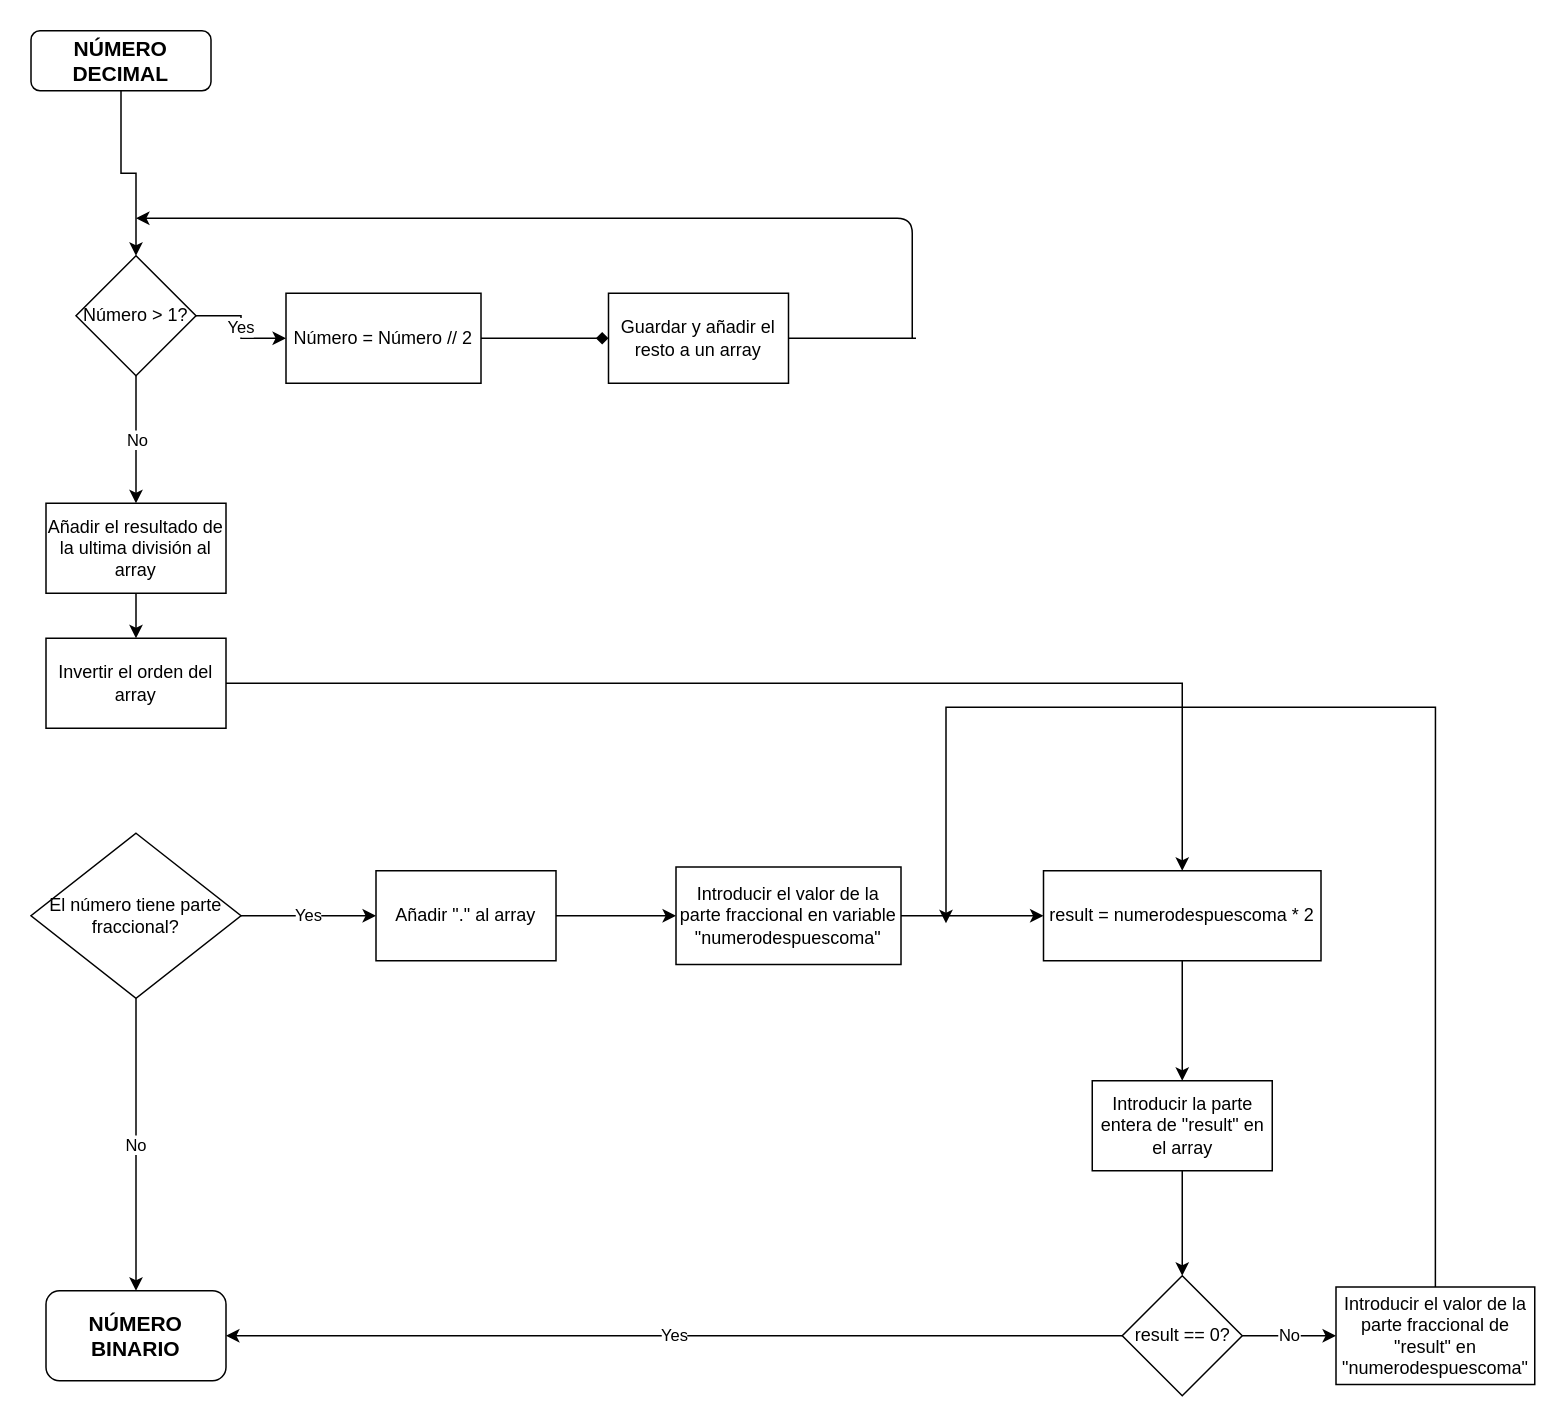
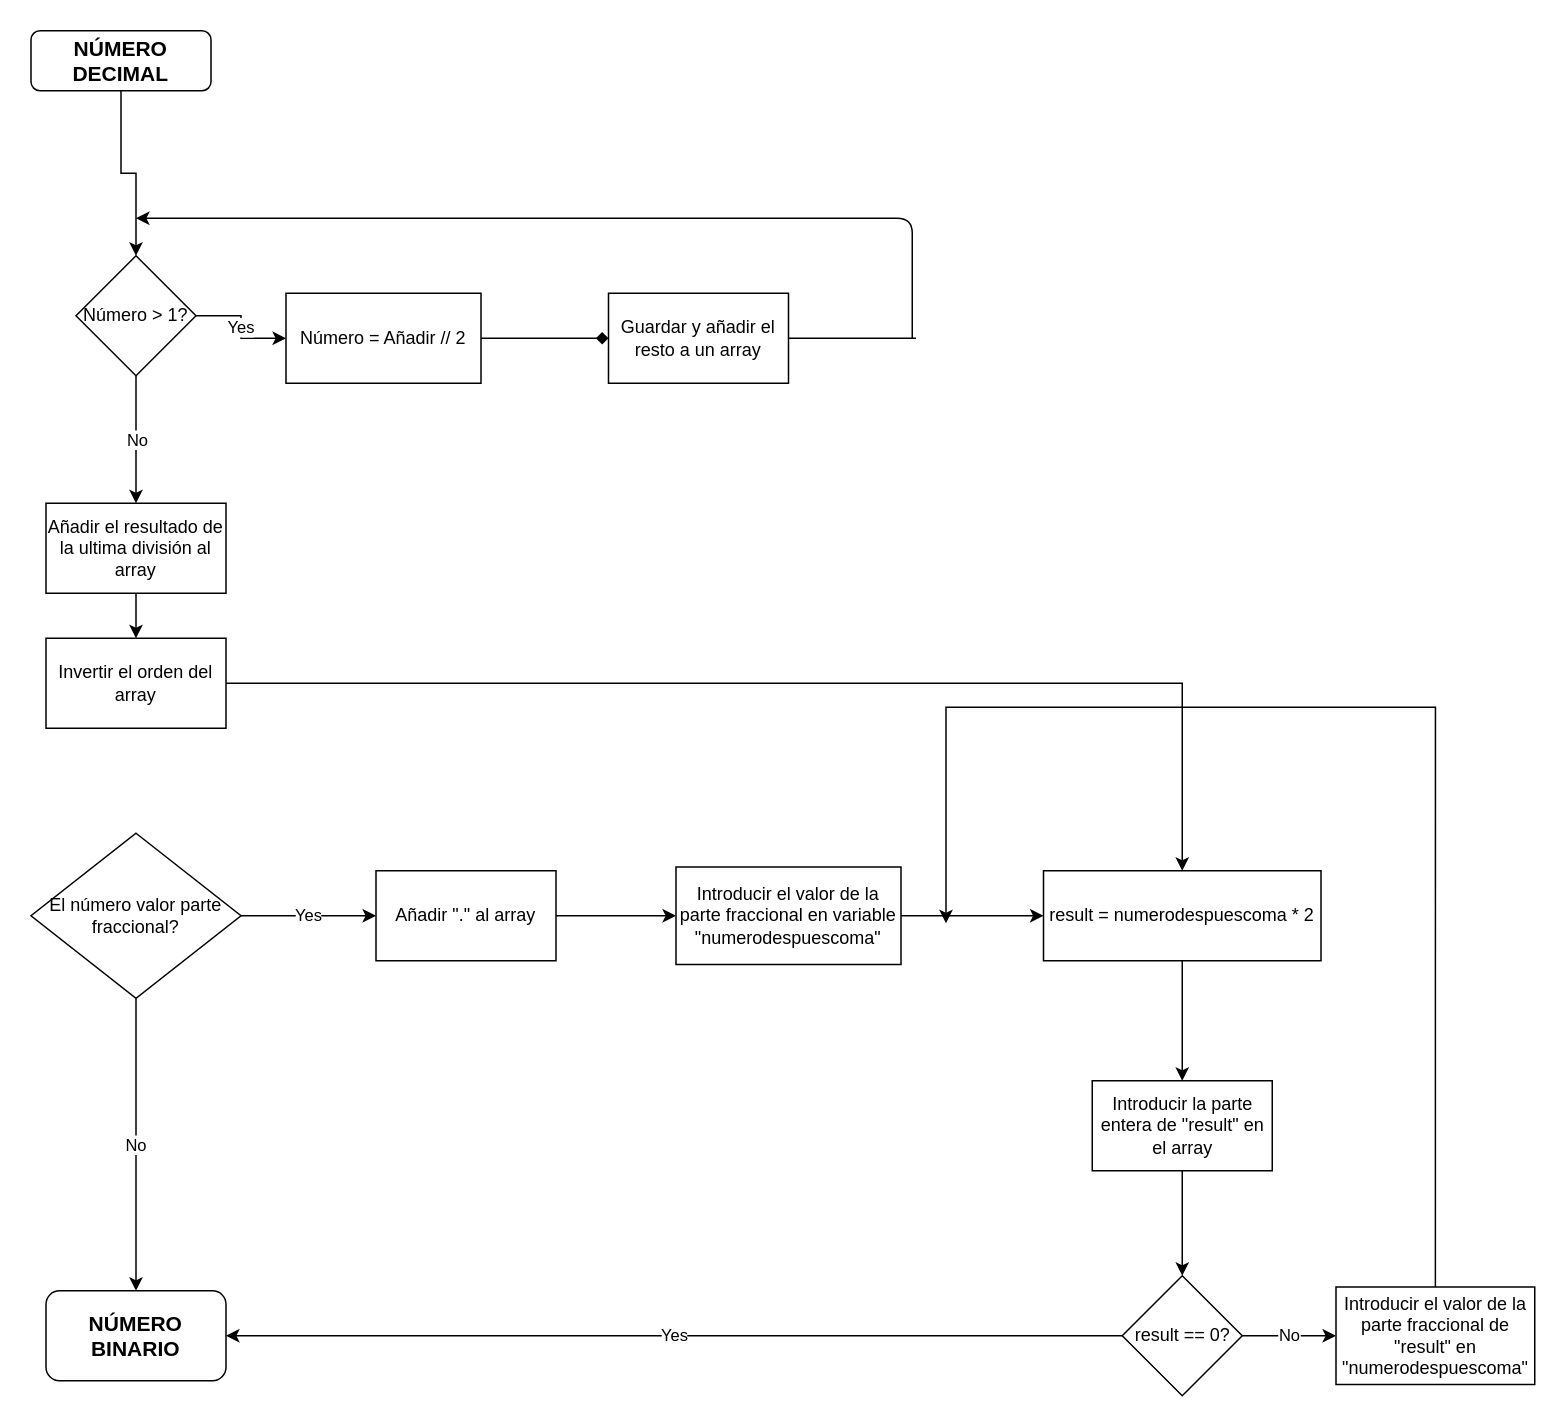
- <mxCell id="8" value="Número = Número // 2" style="whiteSpace=wrap;html=1;" parent="1" vertex="1"><mxGeometry x="190" y="195" width="130" height="60" as="geometry" /></mxCell>
+ <mxCell id="8" value="Número = Añadir // 2" style="whiteSpace=wrap;html=1;" parent="1" vertex="1"><mxGeometry x="190" y="195" width="130" height="60" as="geometry" /></mxCell>
- <mxCell id="18" value="El número tiene parte fraccional?" style="rhombus;whiteSpace=wrap;html=1;rounded=0;" vertex="1" parent="1"><mxGeometry x="20" y="555" width="140" height="110" as="geometry" /></mxCell>
+ <mxCell id="18" value="El número valor parte fraccional?" style="rhombus;whiteSpace=wrap;html=1;rounded=0;" vertex="1" parent="1"><mxGeometry x="20" y="555" width="140" height="110" as="geometry" /></mxCell>
